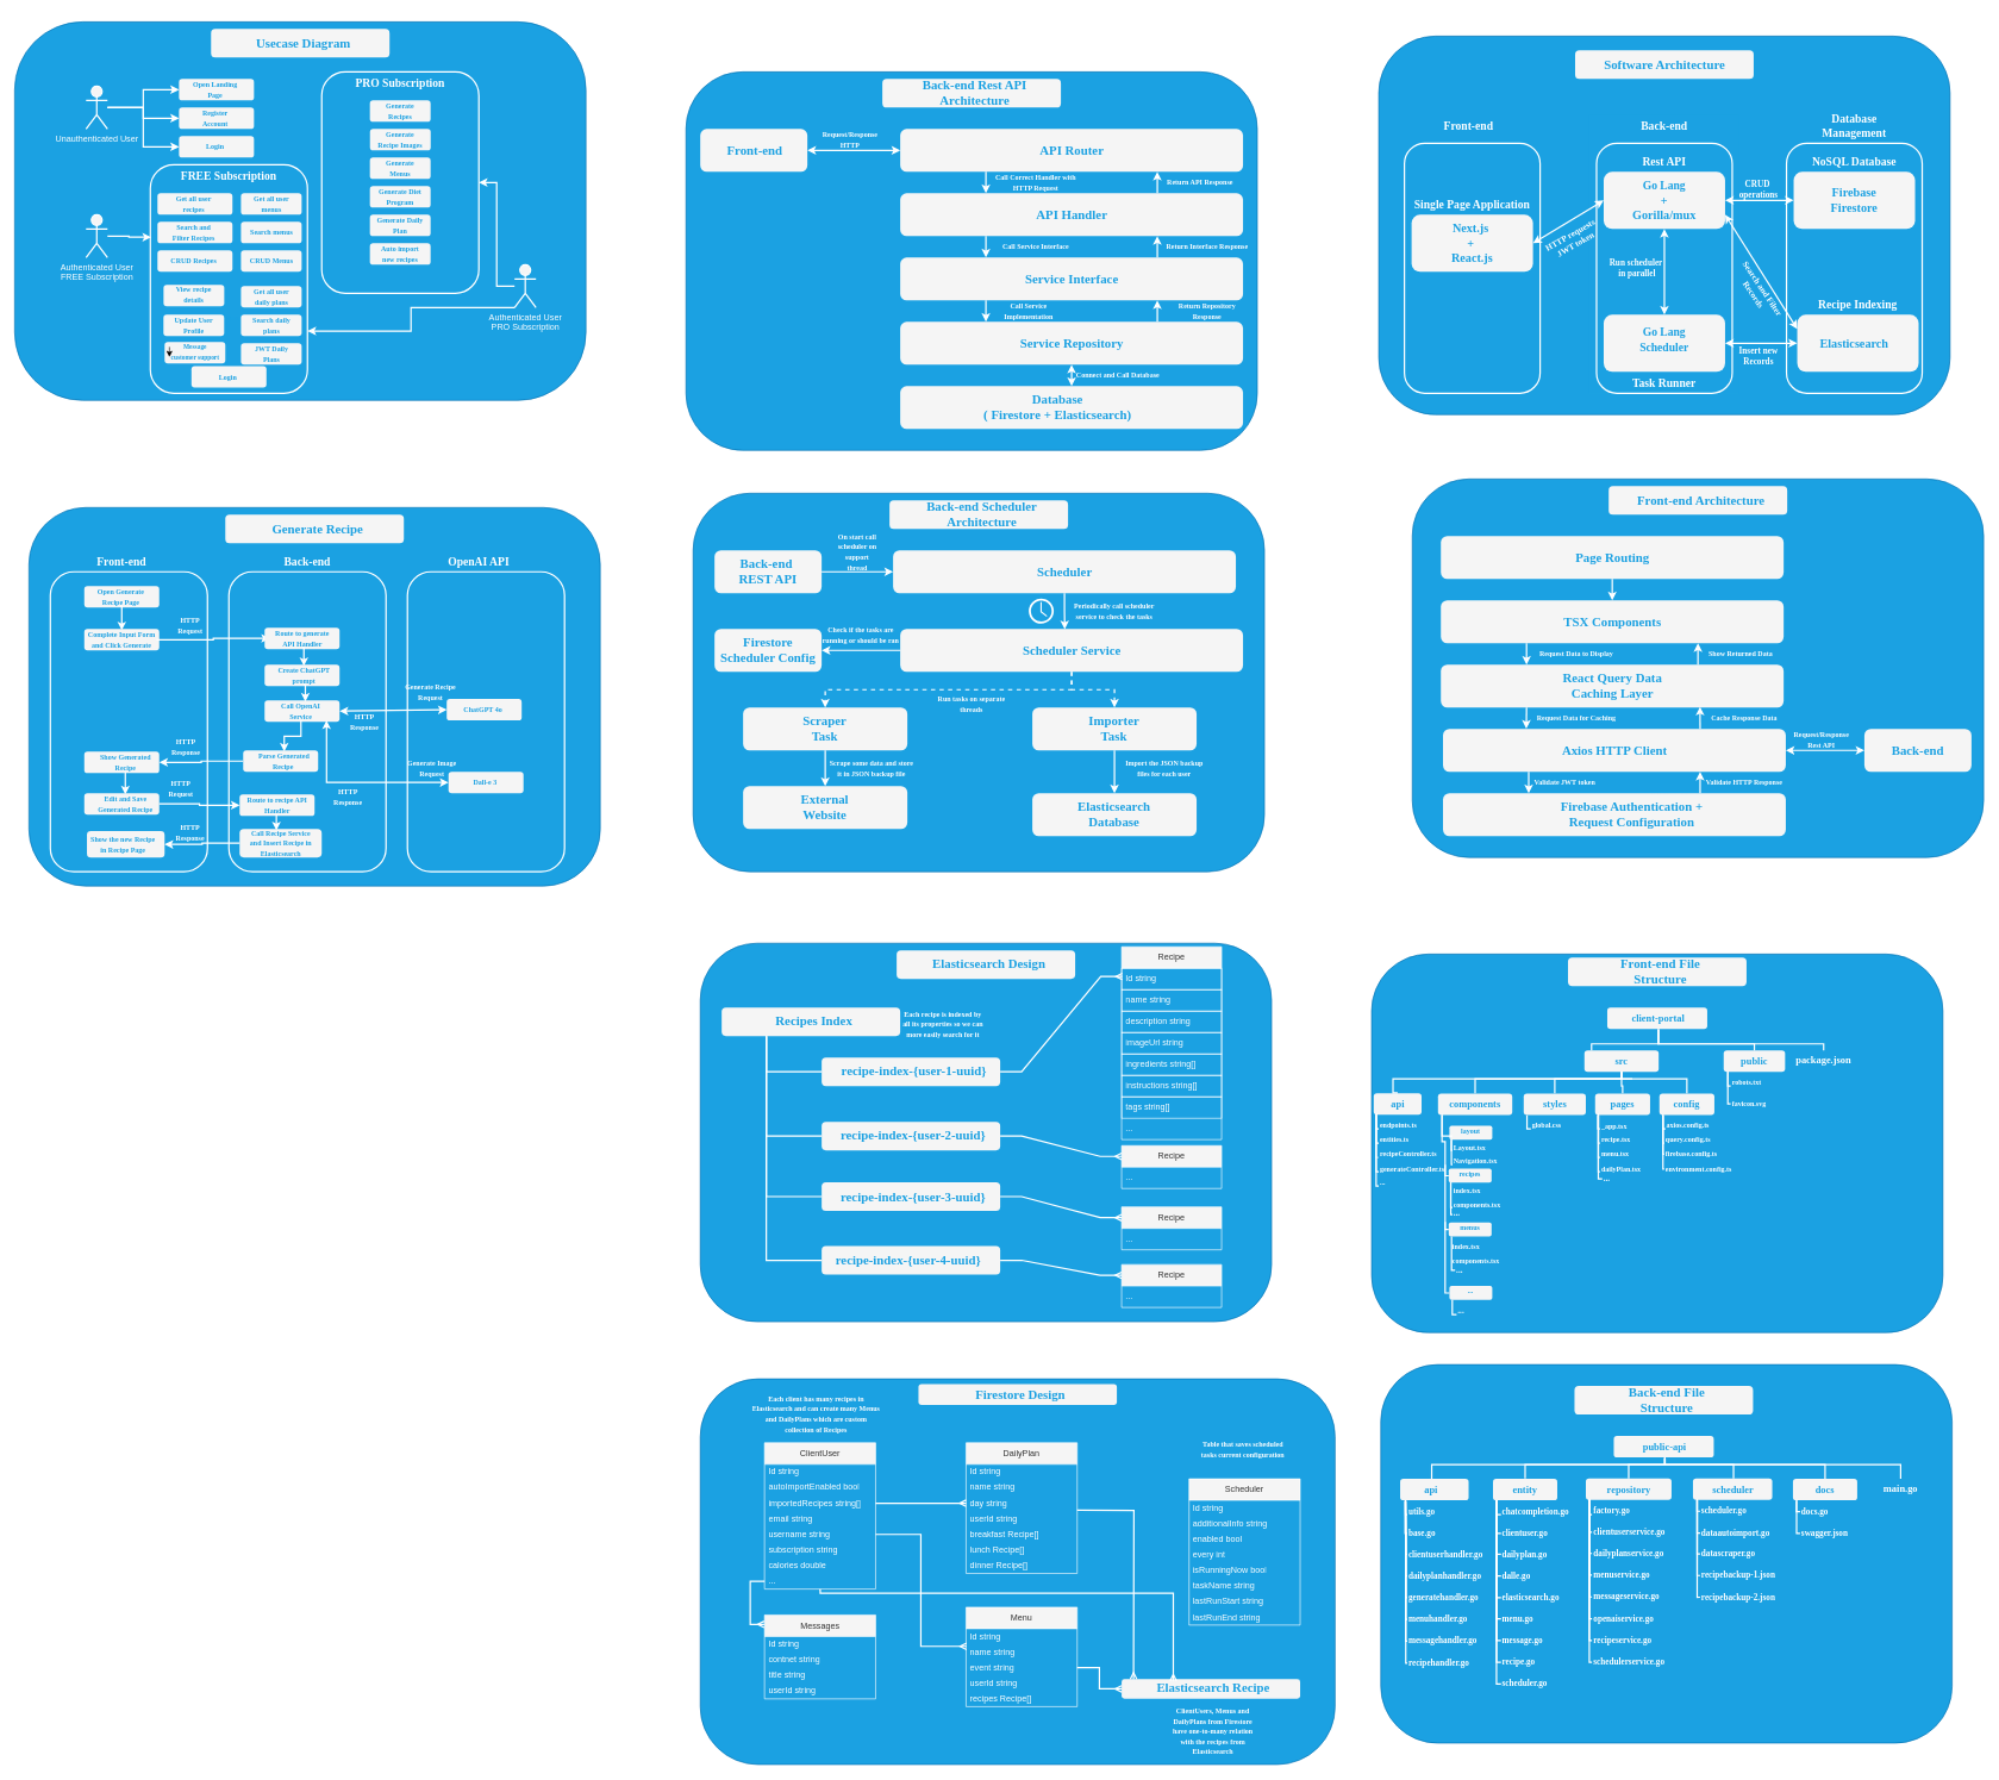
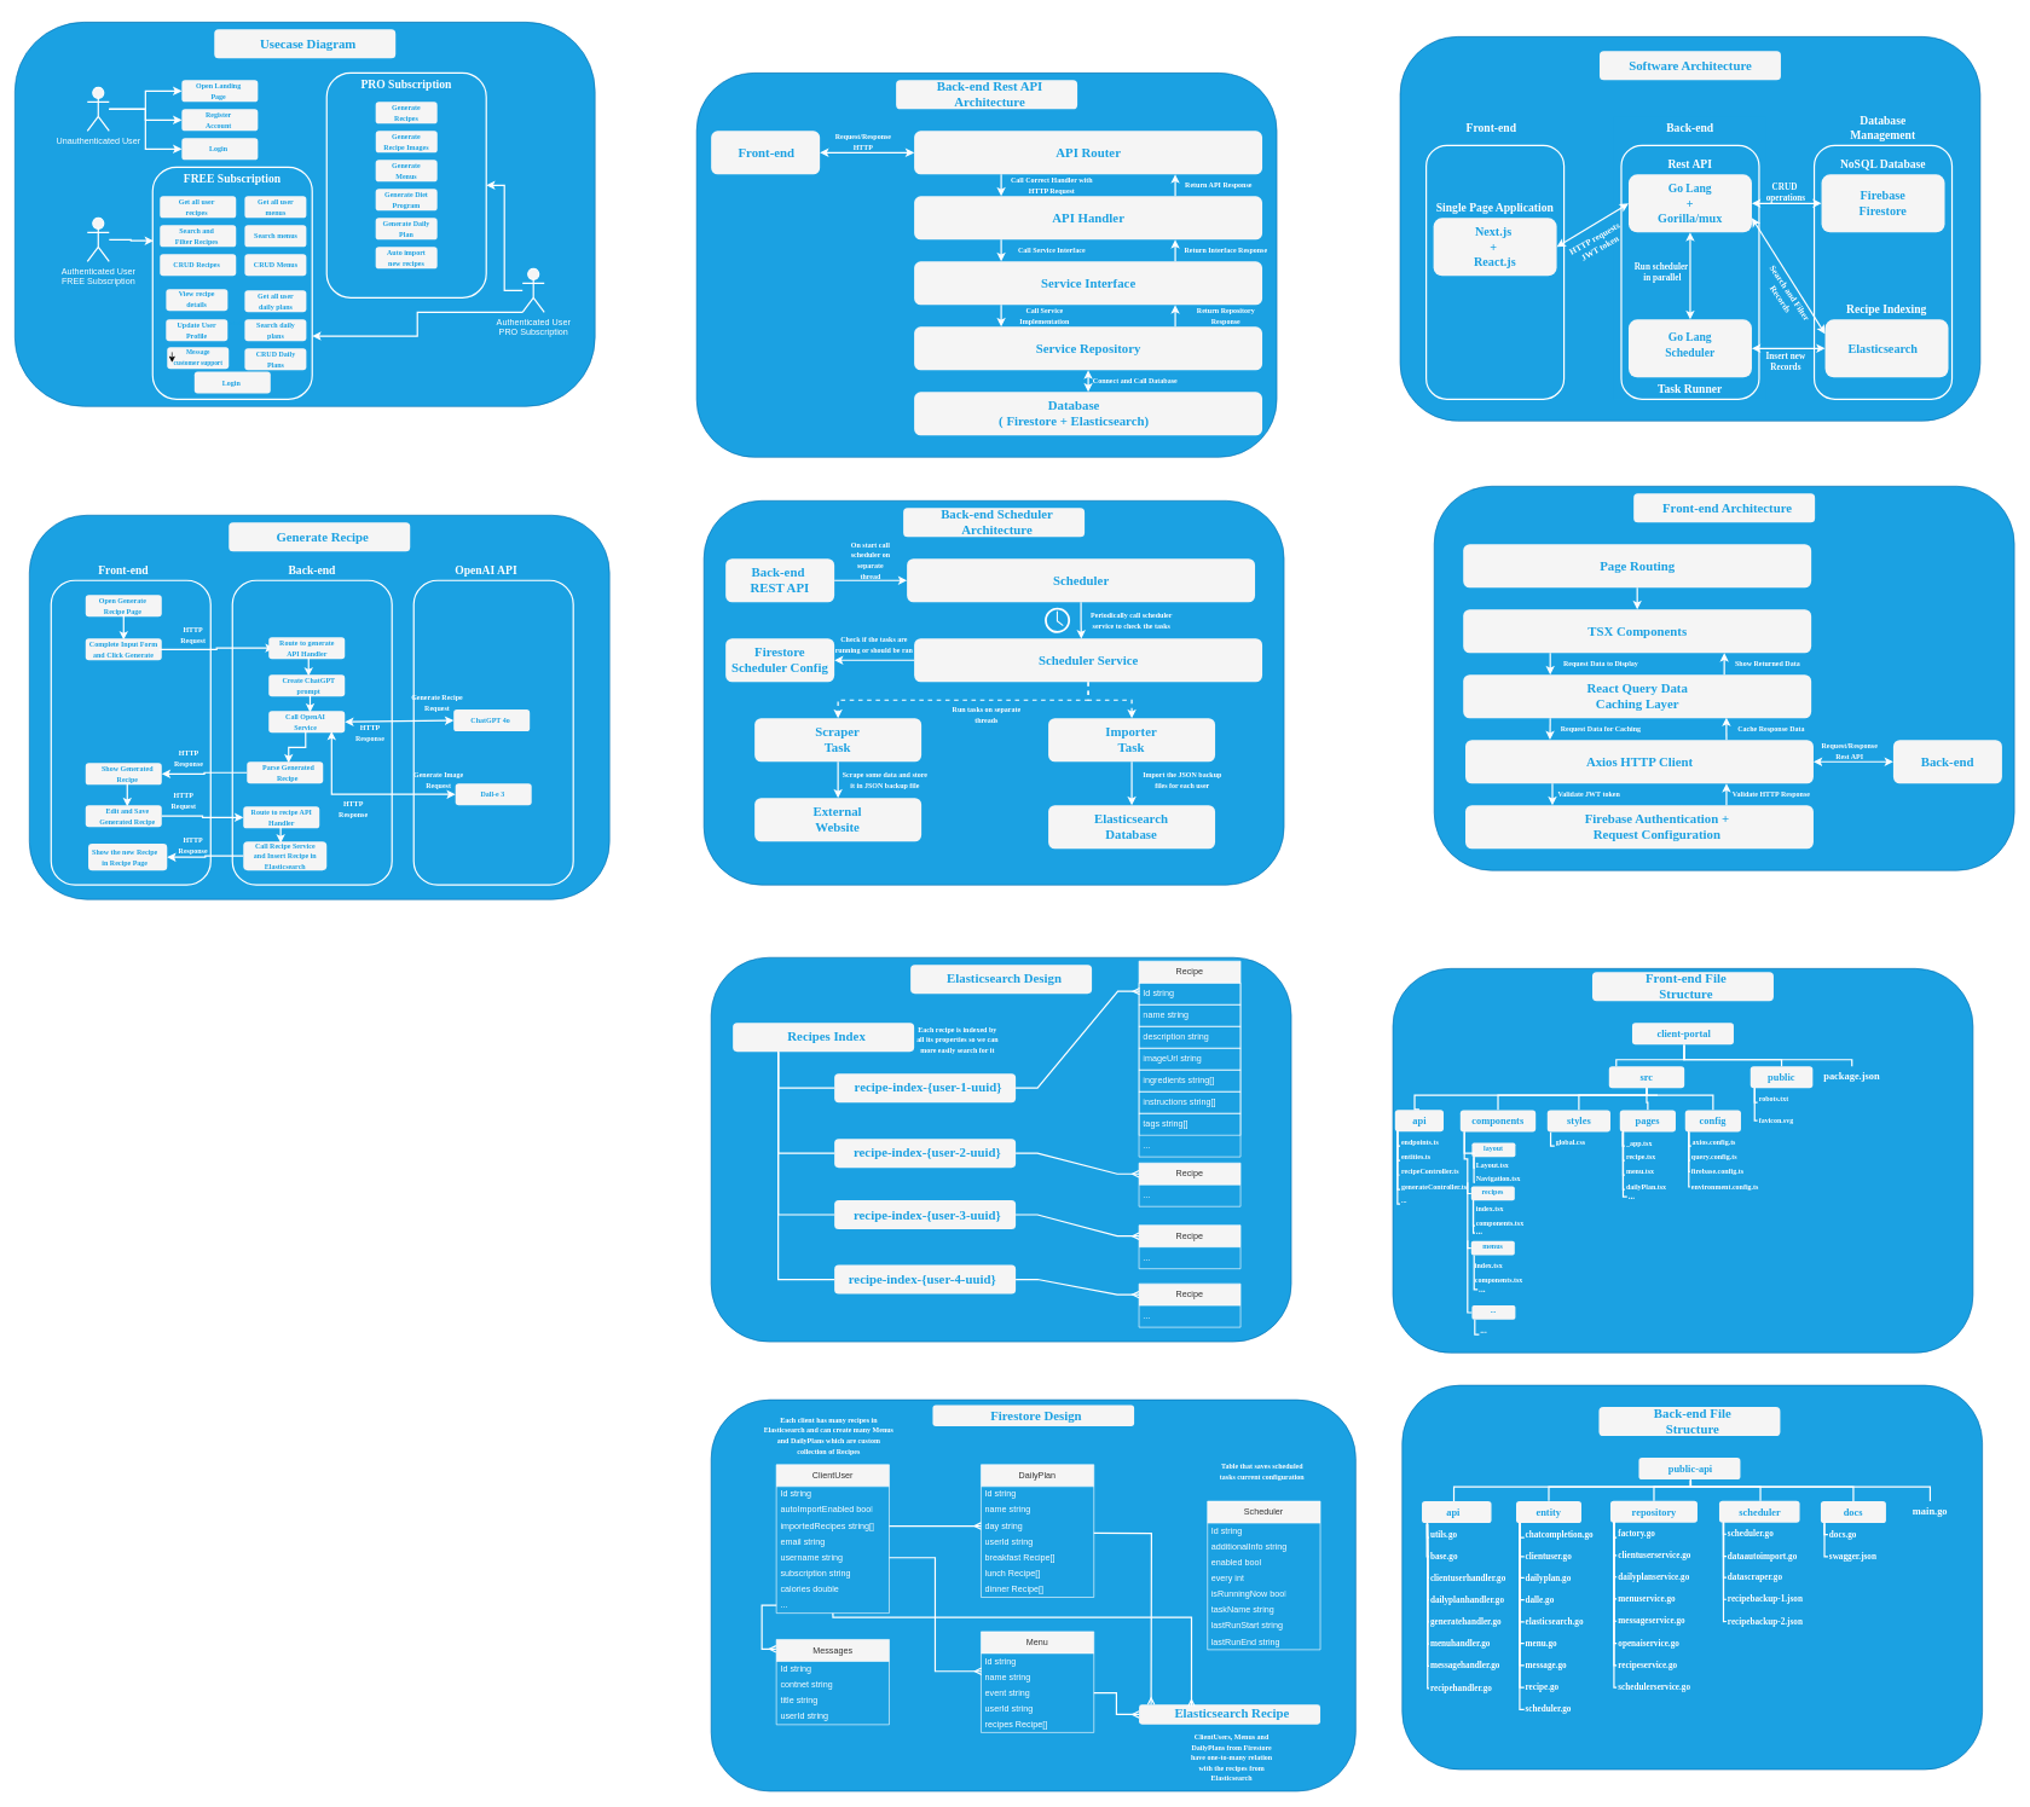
- <mxCell id="48" value="&lt;font color=&quot;#1ba1e2&quot;&gt;&lt;span style=&quot;font-size: 10px;&quot;&gt;JWT Daily Plans&lt;/span&gt;&lt;/font&gt;" style="text;html=1;align=center;verticalAlign=middle;whiteSpace=wrap;rounded=0;fontFamily=Times New Roman;fontSize=12;fontColor=#B1DDF0;fontStyle=1" parent="2" vertex="1"><mxGeometry x="323.66" y="451.87" width="71.76" height="26.26" as="geometry" /></mxCell>
+ <mxCell id="48" value="&lt;font color=&quot;#1ba1e2&quot;&gt;&lt;span style=&quot;font-size: 10px;&quot;&gt;CRUD Daily Plans&lt;/span&gt;&lt;/font&gt;" style="text;html=1;align=center;verticalAlign=middle;whiteSpace=wrap;rounded=0;fontFamily=Times New Roman;fontSize=12;fontColor=#B1DDF0;fontStyle=1" parent="2" vertex="1"><mxGeometry x="323.66" y="451.87" width="71.76" height="26.26" as="geometry" /></mxCell>
- <mxCell id="213" value="&lt;font color=&quot;#ffffff&quot;&gt;&lt;span style=&quot;font-size: 10px;&quot;&gt;&lt;b&gt;On start call&lt;/b&gt;&lt;/span&gt;&lt;/font&gt;&lt;div&gt;&lt;font color=&quot;#ffffff&quot;&gt;&lt;span style=&quot;font-size: 10px;&quot;&gt;&lt;b&gt;scheduler on support thread&lt;/b&gt;&lt;/span&gt;&lt;/font&gt;&lt;/div&gt;" style="text;html=1;align=center;verticalAlign=middle;whiteSpace=wrap;rounded=0;fontFamily=Times New Roman;" parent="195" vertex="1"><mxGeometry x="200" y="67.36" width="60" height="30" as="geometry" /></mxCell>
+ <mxCell id="213" value="&lt;font color=&quot;#ffffff&quot;&gt;&lt;span style=&quot;font-size: 10px;&quot;&gt;&lt;b&gt;On start call&lt;/b&gt;&lt;/span&gt;&lt;/font&gt;&lt;div&gt;&lt;font color=&quot;#ffffff&quot;&gt;&lt;span style=&quot;font-size: 10px;&quot;&gt;&lt;b&gt;scheduler on separate thread&lt;/b&gt;&lt;/span&gt;&lt;/font&gt;&lt;/div&gt;" style="text;html=1;align=center;verticalAlign=middle;whiteSpace=wrap;rounded=0;fontFamily=Times New Roman;" parent="195" vertex="1"><mxGeometry x="200" y="67.36" width="60" height="30" as="geometry" /></mxCell>
